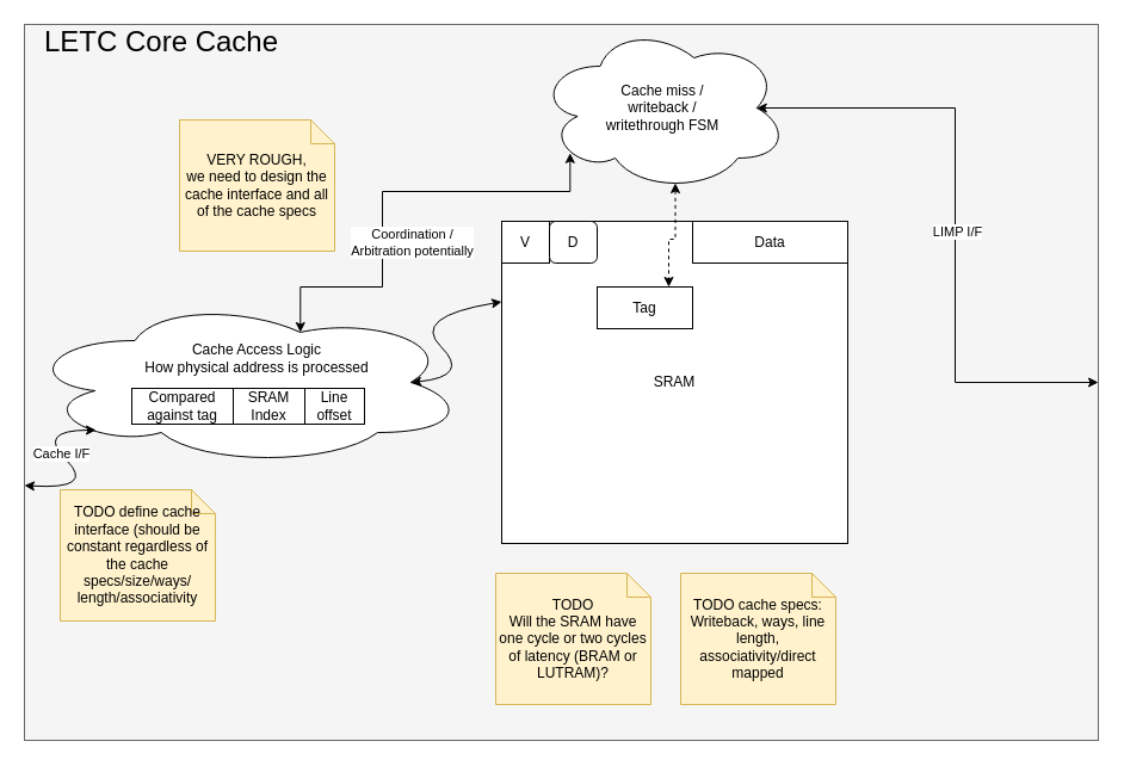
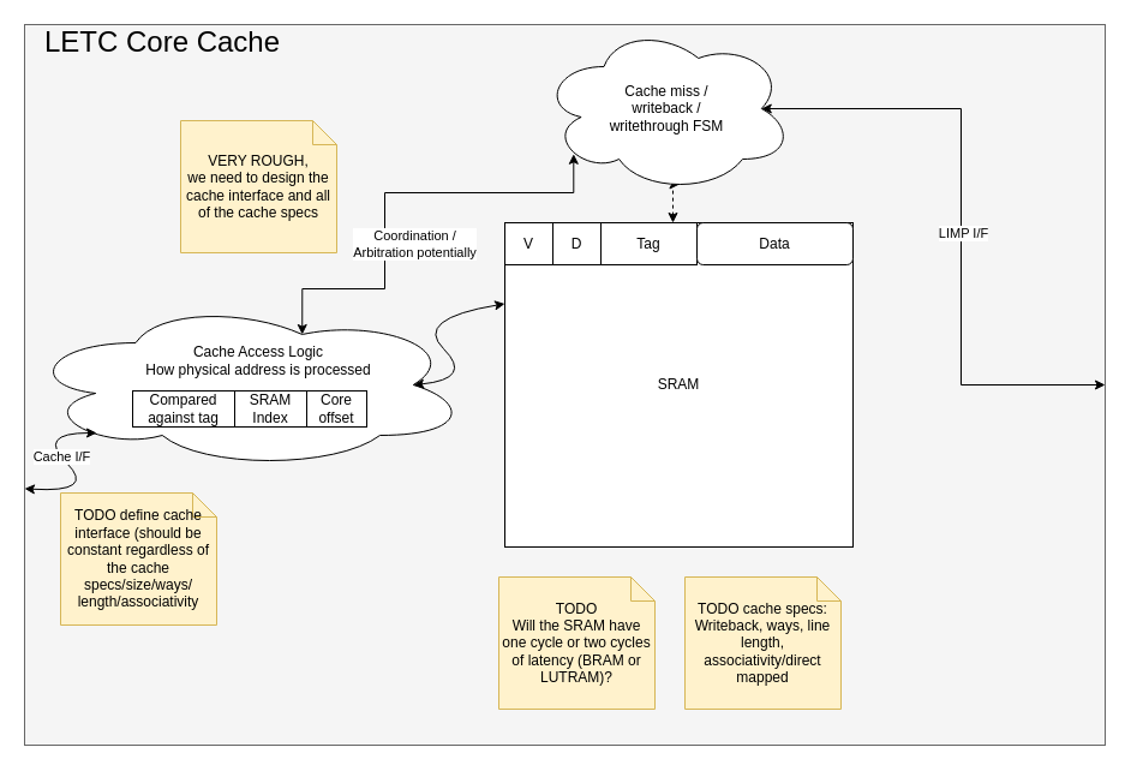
- <mxCell id="7" value="D" style="whiteSpace=wrap;html=1;rounded=1;" vertex="1" parent="1"><mxGeometry x="460" y="185" width="40" height="35" as="geometry" /></mxCell>
+ <mxCell id="7" value="D" style="rounded=0;whiteSpace=wrap;html=1;" vertex="1" parent="1"><mxGeometry x="460" y="185" width="40" height="35" as="geometry" /></mxCell>
- <mxCell id="10" value="Data" style="rounded=0;whiteSpace=wrap;html=1;" vertex="1" parent="1"><mxGeometry x="580" y="185" width="130" height="35" as="geometry" /></mxCell>
+ <mxCell id="10" value="Data" style="whiteSpace=wrap;html=1;rounded=1;" vertex="1" parent="1"><mxGeometry x="580" y="185" width="130" height="35" as="geometry" /></mxCell>
- <mxCell id="9" value="Tag" style="rounded=0;whiteSpace=wrap;html=1;" vertex="1" parent="1"><mxGeometry x="500" y="240" width="80" height="35" as="geometry" /></mxCell>
+ <mxCell id="9" value="Tag" style="rounded=0;whiteSpace=wrap;html=1;" vertex="1" parent="1"><mxGeometry x="500" y="185" width="80" height="35" as="geometry" /></mxCell>
- <mxCell id="12" value="Line offset" style="rounded=0;whiteSpace=wrap;html=1;" vertex="1" parent="1"><mxGeometry x="255" y="325" width="50" height="30" as="geometry" /></mxCell>
+ <mxCell id="12" value="Core offset" style="rounded=0;whiteSpace=wrap;html=1;" vertex="1" parent="1"><mxGeometry x="255" y="325" width="50" height="30" as="geometry" /></mxCell>
